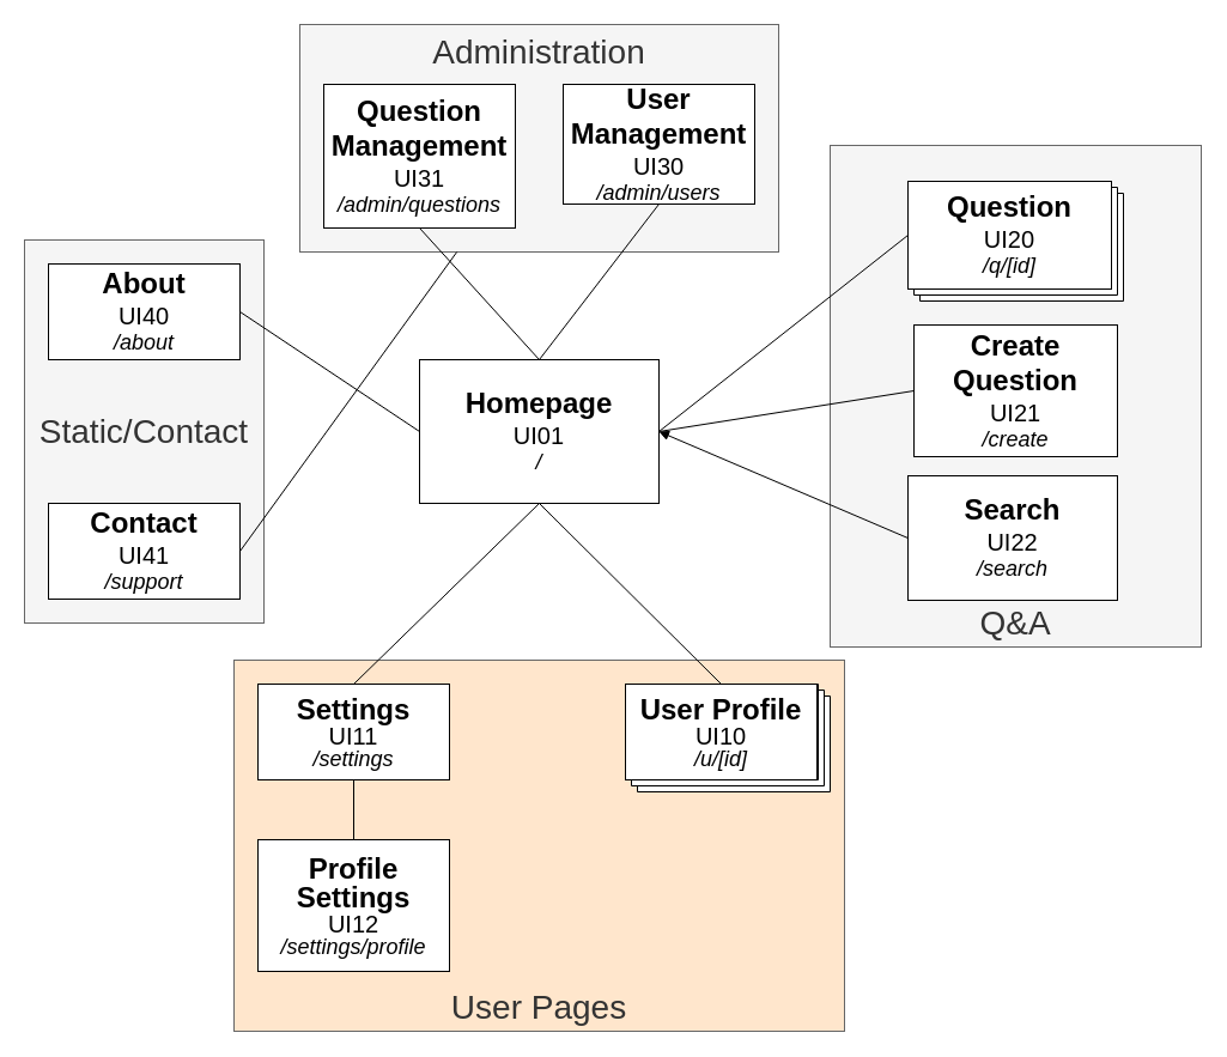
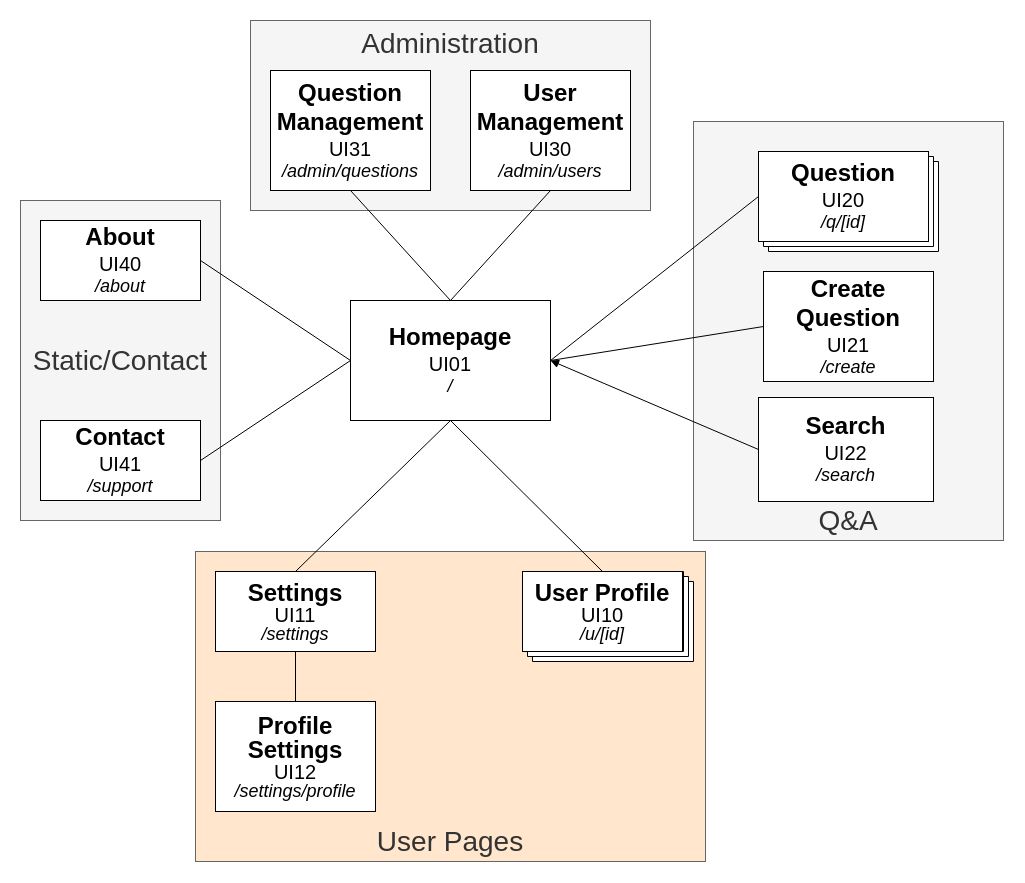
- <mxCell id="17" value="&lt;font&gt;&lt;b&gt;&lt;span style=&quot;font-size: 24px&quot;&gt;User Management&lt;/span&gt;&lt;br&gt;&lt;/b&gt;&lt;/font&gt;&lt;font&gt;&lt;span style=&quot;font-size: 20px&quot;&gt;UI30&lt;/span&gt;&lt;br&gt;&lt;font style=&quot;font-size: 18px&quot;&gt;&lt;i&gt;/admin/users&lt;/i&gt;&lt;/font&gt;&lt;br&gt;&lt;/font&gt;" style="rounded=0;whiteSpace=wrap;html=1;fillColor=default;strokeColor=default;fontColor=default;spacing=2;" parent="1" vertex="1"><mxGeometry x="470" y="70" width="160" height="100" as="geometry" /></mxCell>
+ <mxCell id="17" value="&lt;font&gt;&lt;b&gt;&lt;span style=&quot;font-size: 24px&quot;&gt;User Management&lt;/span&gt;&lt;br&gt;&lt;/b&gt;&lt;/font&gt;&lt;font&gt;&lt;span style=&quot;font-size: 20px&quot;&gt;UI30&lt;/span&gt;&lt;br&gt;&lt;font style=&quot;font-size: 18px&quot;&gt;&lt;i&gt;/admin/users&lt;/i&gt;&lt;/font&gt;&lt;br&gt;&lt;/font&gt;" style="rounded=0;whiteSpace=wrap;html=1;fillColor=default;strokeColor=default;fontColor=default;spacing=2;" parent="1" vertex="1"><mxGeometry x="470" y="70" width="160" height="120" as="geometry" /></mxCell>
- <mxCell id="24" value="" style="endArrow=none;html=1;rounded=0;labelBackgroundColor=default;fontColor=default;strokeColor=default;fillColor=default;exitX=1;exitY=0.5;exitDx=0;exitDy=0;" parent="1" source="23" target="6" edge="1"><mxGeometry width="50" height="50" relative="1" as="geometry"><mxPoint x="260" y="480" as="sourcePoint" /><mxPoint x="490" y="310" as="targetPoint" /></mxGeometry></mxCell>
+ <mxCell id="24" value="" style="endArrow=none;html=1;rounded=0;labelBackgroundColor=default;fontColor=default;strokeColor=default;fillColor=default;exitX=1;exitY=0.5;exitDx=0;exitDy=0;entryX=0;entryY=0.5;entryDx=0;entryDy=0;" parent="1" source="23" target="8" edge="1"><mxGeometry width="50" height="50" relative="1" as="geometry"><mxPoint x="260" y="480" as="sourcePoint" /><mxPoint x="490" y="310" as="targetPoint" /></mxGeometry></mxCell>
